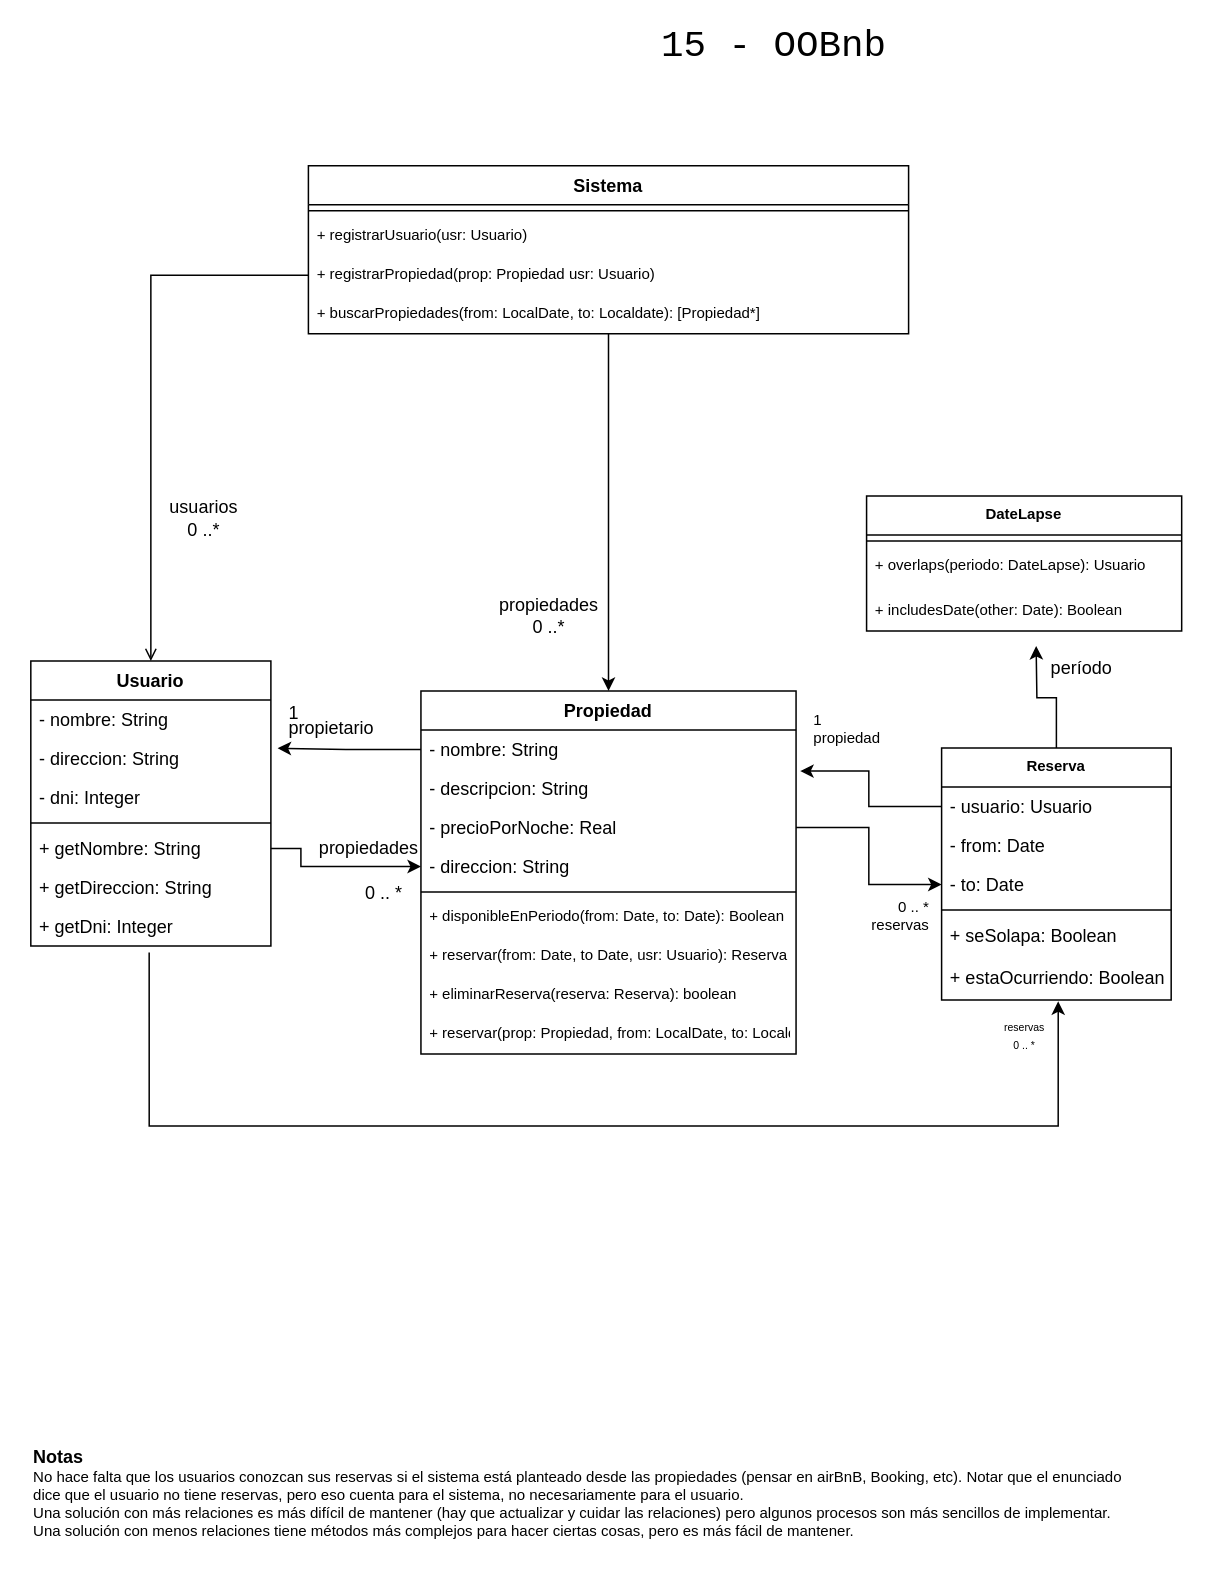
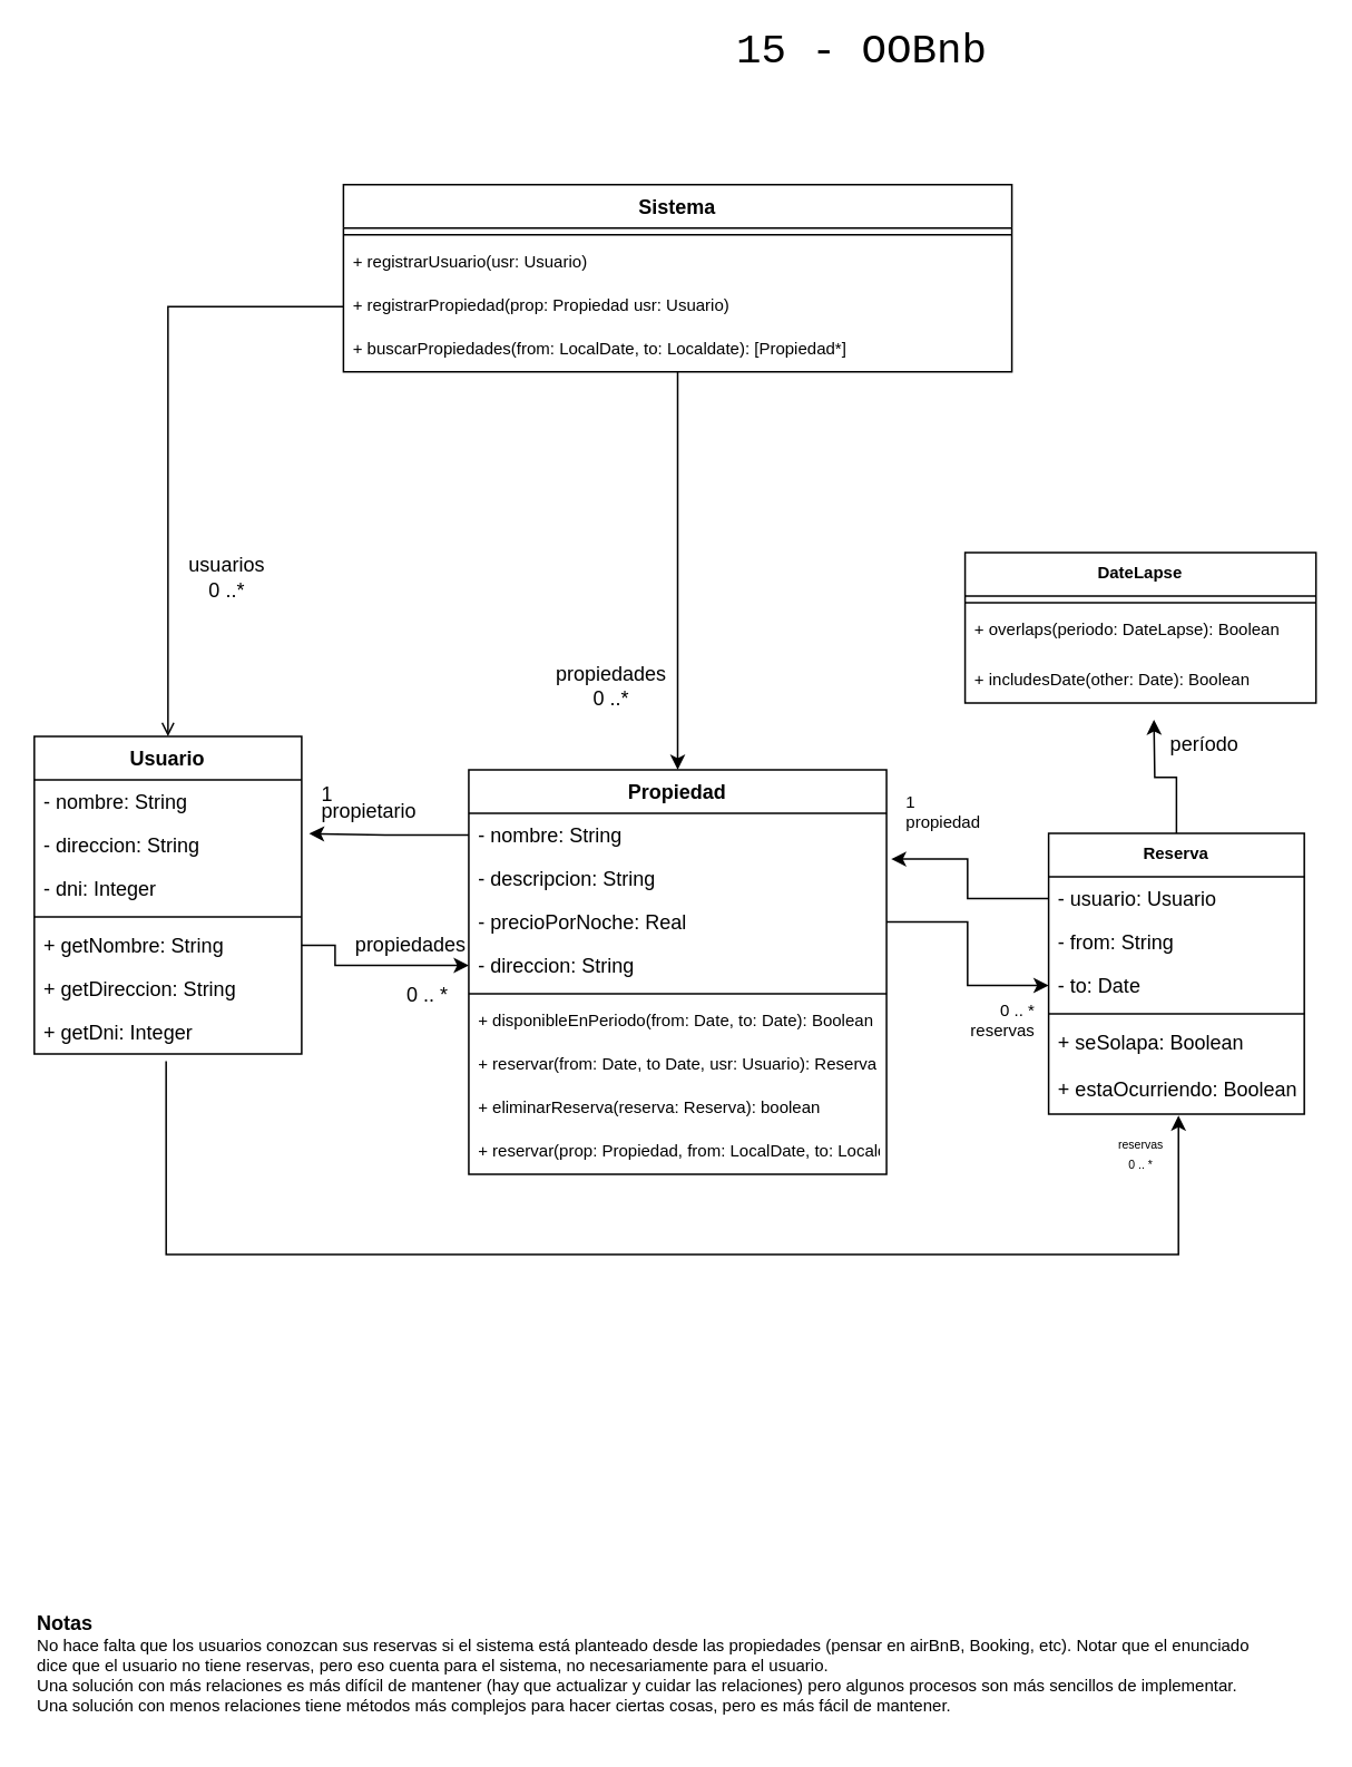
- <mxCell id="49" value="+ overlaps(periodo: DateLapse): Usuario" style="text;strokeColor=none;fillColor=none;align=left;verticalAlign=top;spacingLeft=4;spacingRight=4;overflow=hidden;rotatable=0;points=[[0,0.5],[1,0.5]];portConstraint=eastwest;fontSize=10;" parent="47" vertex="1"><mxGeometry y="34" width="210" height="30" as="geometry" /></mxCell>
+ <mxCell id="49" value="+ overlaps(periodo: DateLapse): Boolean" style="text;strokeColor=none;fillColor=none;align=left;verticalAlign=top;spacingLeft=4;spacingRight=4;overflow=hidden;rotatable=0;points=[[0,0.5],[1,0.5]];portConstraint=eastwest;fontSize=10;" parent="47" vertex="1"><mxGeometry y="34" width="210" height="30" as="geometry" /></mxCell>
- <mxCell id="35" value="- from: Date" style="text;strokeColor=none;fillColor=none;align=left;verticalAlign=top;spacingLeft=4;spacingRight=4;overflow=hidden;rotatable=0;points=[[0,0.5],[1,0.5]];portConstraint=eastwest;fontSize=12;" parent="33" vertex="1"><mxGeometry y="52" width="153" height="26" as="geometry" /></mxCell>
+ <mxCell id="35" value="- from: String" style="text;strokeColor=none;fillColor=none;align=left;verticalAlign=top;spacingLeft=4;spacingRight=4;overflow=hidden;rotatable=0;points=[[0,0.5],[1,0.5]];portConstraint=eastwest;fontSize=12;" parent="33" vertex="1"><mxGeometry y="52" width="153" height="26" as="geometry" /></mxCell>
